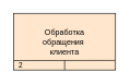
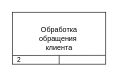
- <mxCell id="3" value="&lt;span style=&quot;font-size: 12px;&quot;&gt;Обработка&lt;/span&gt;&lt;br style=&quot;font-size: 12px;&quot;&gt;&lt;span style=&quot;font-size: 12px;&quot;&gt;обращения&amp;nbsp;&lt;/span&gt;&lt;br style=&quot;font-size: 12px;&quot;&gt;&lt;span style=&quot;font-size: 12px;&quot;&gt;клиента&lt;/span&gt;" style="rounded=0;whiteSpace=wrap;html=1;fontSize=9;fillColor=#ffe6cc;" vertex="1" parent="2"><mxGeometry width="156" height="87" as="geometry" /></mxCell>
+ <mxCell id="3" value="&lt;span style=&quot;font-size: 12px;&quot;&gt;Обработка&lt;/span&gt;&lt;br style=&quot;font-size: 12px;&quot;&gt;&lt;span style=&quot;font-size: 12px;&quot;&gt;обращения&amp;nbsp;&lt;/span&gt;&lt;br style=&quot;font-size: 12px;&quot;&gt;&lt;span style=&quot;font-size: 12px;&quot;&gt;клиента&lt;/span&gt;" style="rounded=0;whiteSpace=wrap;html=1;fontSize=9;" vertex="1" parent="2"><mxGeometry width="156" height="87" as="geometry" /></mxCell>
